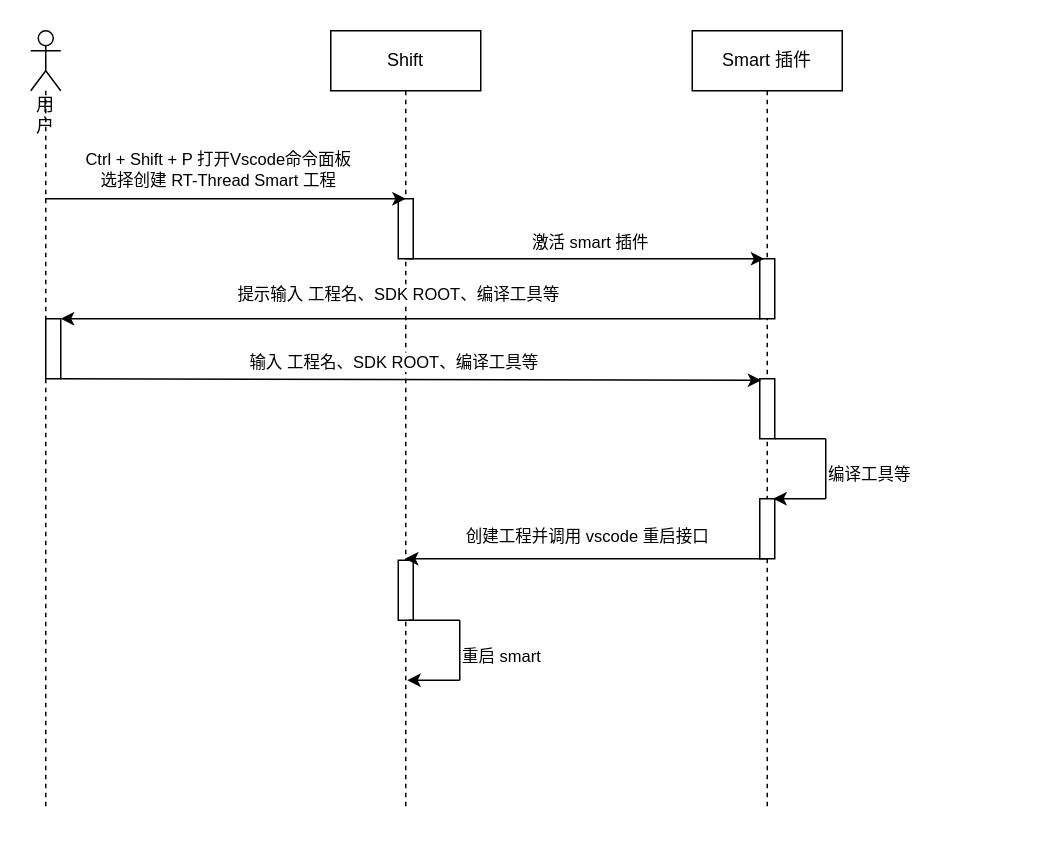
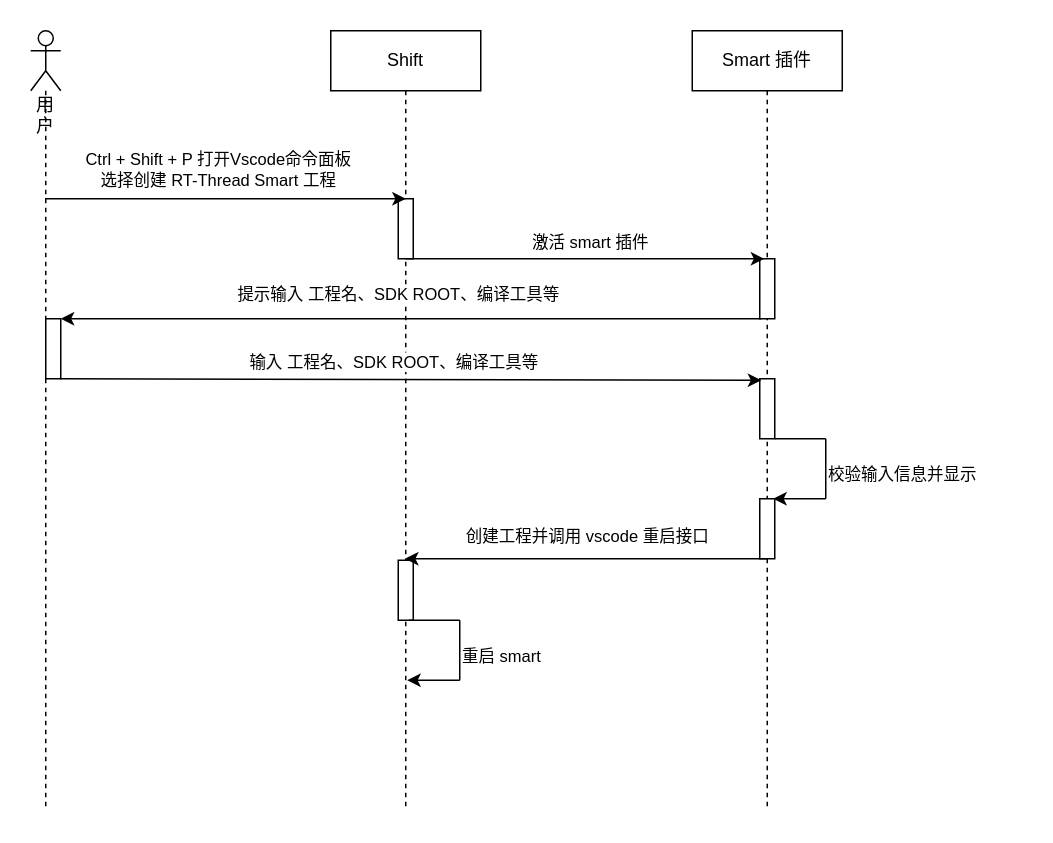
- <mxCell id="24" value="&lt;span style=&quot;color: rgb(0, 0, 0); font-family: helvetica; font-size: 11px; font-style: normal; font-weight: 400; letter-spacing: normal; text-align: center; text-indent: 0px; text-transform: none; word-spacing: 0px; background-color: rgb(255, 255, 255); display: inline; float: none;&quot;&gt;编译工具等&lt;/span&gt;" style="text;whiteSpace=wrap;html=1;" vertex="1" parent="1"><mxGeometry x="550" y="302" width="130" height="30" as="geometry" /></mxCell>
+ <mxCell id="24" value="&lt;span style=&quot;color: rgb(0, 0, 0); font-family: helvetica; font-size: 11px; font-style: normal; font-weight: 400; letter-spacing: normal; text-align: center; text-indent: 0px; text-transform: none; word-spacing: 0px; background-color: rgb(255, 255, 255); display: inline; float: none;&quot;&gt;校验输入信息并显示&lt;/span&gt;" style="text;whiteSpace=wrap;html=1;" vertex="1" parent="1"><mxGeometry x="550" y="302" width="130" height="30" as="geometry" /></mxCell>
